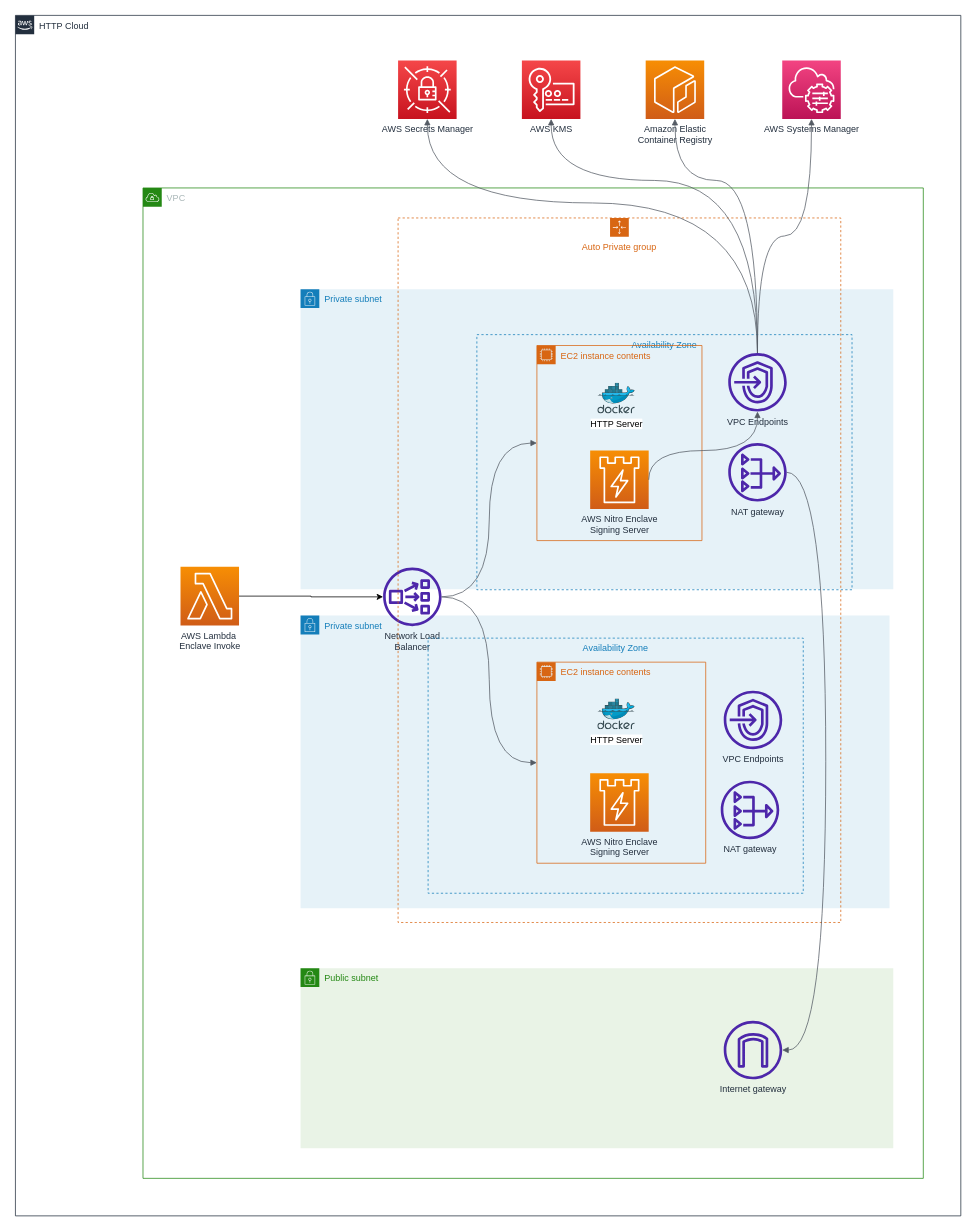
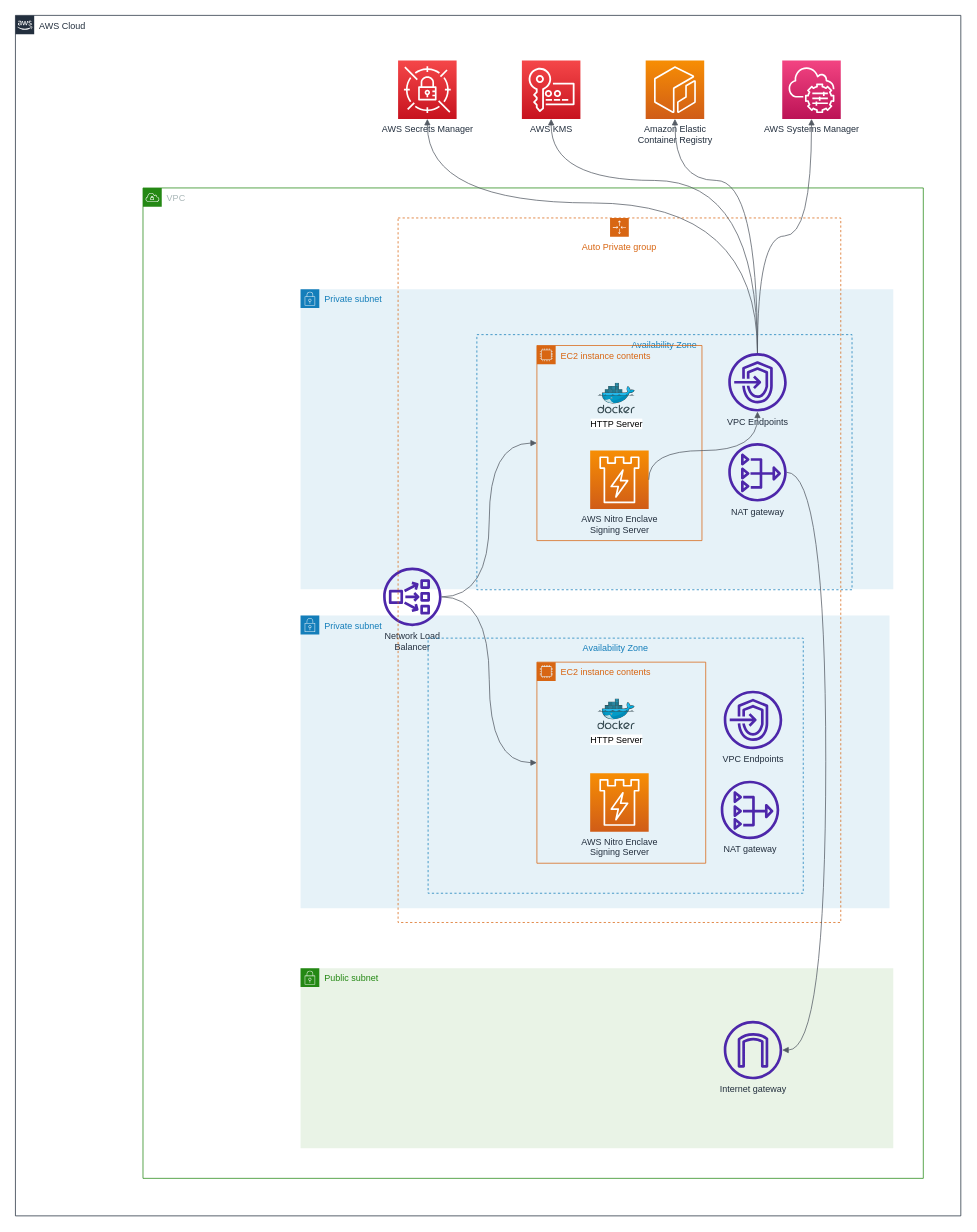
- <mxCell id="5" value="HTTP Cloud" style="points=[[0,0],[0.25,0],[0.5,0],[0.75,0],[1,0],[1,0.25],[1,0.5],[1,0.75],[1,1],[0.75,1],[0.5,1],[0.25,1],[0,1],[0,0.75],[0,0.5],[0,0.25]];outlineConnect=0;gradientColor=none;html=1;whiteSpace=wrap;fontSize=12;fontStyle=0;container=1;pointerEvents=0;collapsible=0;recursiveResize=0;shape=mxgraph.aws4.group;grIcon=mxgraph.aws4.group_aws_cloud_alt;strokeColor=#232F3E;fillColor=none;verticalAlign=top;align=left;spacingLeft=30;fontColor=#232F3E;dashed=0;" vertex="1" parent="1"><mxGeometry x="20" y="20" width="1260" height="1600" as="geometry" /></mxCell>
+ <mxCell id="5" value="AWS Cloud" style="points=[[0,0],[0.25,0],[0.5,0],[0.75,0],[1,0],[1,0.25],[1,0.5],[1,0.75],[1,1],[0.75,1],[0.5,1],[0.25,1],[0,1],[0,0.75],[0,0.5],[0,0.25]];outlineConnect=0;gradientColor=none;html=1;whiteSpace=wrap;fontSize=12;fontStyle=0;container=1;pointerEvents=0;collapsible=0;recursiveResize=0;shape=mxgraph.aws4.group;grIcon=mxgraph.aws4.group_aws_cloud_alt;strokeColor=#232F3E;fillColor=none;verticalAlign=top;align=left;spacingLeft=30;fontColor=#232F3E;dashed=0;" vertex="1" parent="1"><mxGeometry x="20" y="20" width="1260" height="1600" as="geometry" /></mxCell>
- <mxCell id="14" value="AWS Lambda&amp;nbsp;&lt;br&gt;Enclave Invoke" style="sketch=0;points=[[0,0,0],[0.25,0,0],[0.5,0,0],[0.75,0,0],[1,0,0],[0,1,0],[0.25,1,0],[0.5,1,0],[0.75,1,0],[1,1,0],[0,0.25,0],[0,0.5,0],[0,0.75,0],[1,0.25,0],[1,0.5,0],[1,0.75,0]];outlineConnect=0;fontColor=#232F3E;gradientColor=#F78E04;gradientDirection=north;fillColor=#D05C17;strokeColor=#ffffff;dashed=0;verticalLabelPosition=bottom;verticalAlign=top;align=center;html=1;fontSize=12;fontStyle=0;aspect=fixed;shape=mxgraph.aws4.resourceIcon;resIcon=mxgraph.aws4.lambda;" vertex="1" parent="1"><mxGeometry x="240" y="755" width="78" height="78" as="geometry" /></mxCell>
- <mxCell id="13" style="edgeStyle=orthogonalEdgeStyle;rounded=0;orthogonalLoop=1;jettySize=auto;html=1;exitX=1;exitY=0.5;exitDx=0;exitDy=0;exitPerimeter=0;" edge="1" parent="1" source="14" target="12"><mxGeometry relative="1" as="geometry" /></mxCell>
